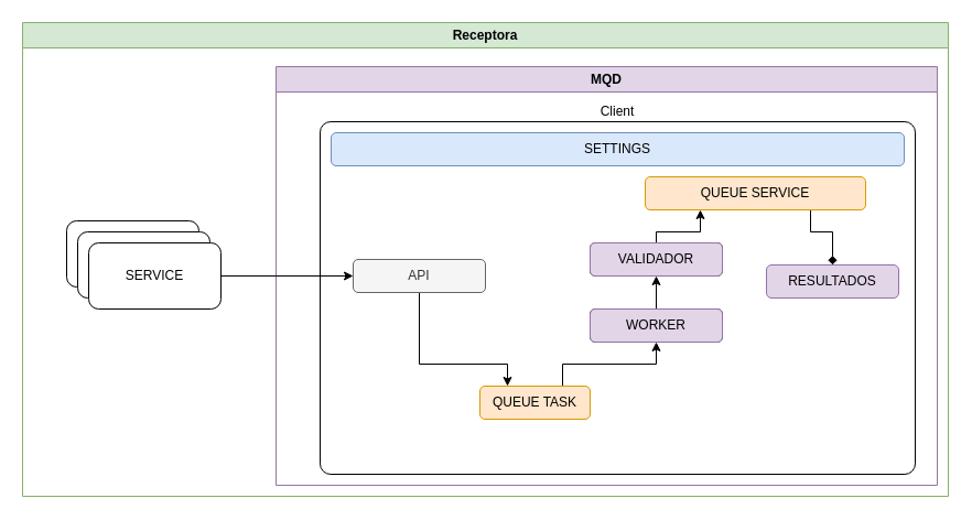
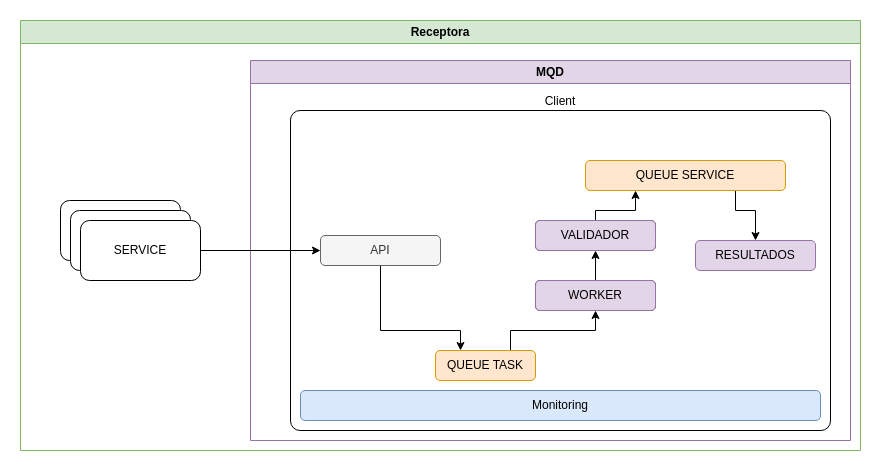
- <mxCell id="8" value="SETTINGS" style="rounded=1;whiteSpace=wrap;html=1;fillColor=#dae8fc;strokeColor=#6c8ebf;" vertex="1" parent="3"><mxGeometry x="50" y="60" width="520" height="30" as="geometry" /></mxCell>
- <mxCell id="16" style="edgeStyle=orthogonalEdgeStyle;rounded=0;orthogonalLoop=1;jettySize=auto;html=1;exitX=0.75;exitY=1;exitDx=0;exitDy=0;endArrow=diamond;" edge="1" parent="3" source="17" target="15"><mxGeometry relative="1" as="geometry"><Array as="points"><mxPoint x="485" y="150" /><mxPoint x="505" y="150" /></Array></mxGeometry></mxCell>
+ <mxCell id="16" style="edgeStyle=orthogonalEdgeStyle;rounded=0;orthogonalLoop=1;jettySize=auto;html=1;exitX=0.75;exitY=1;exitDx=0;exitDy=0;" edge="1" parent="3" source="17" target="15"><mxGeometry relative="1" as="geometry"><Array as="points"><mxPoint x="485" y="150" /><mxPoint x="505" y="150" /></Array></mxGeometry></mxCell>
+ <mxCell id="5" value="Monitoring" style="rounded=1;whiteSpace=wrap;html=1;fillColor=#dae8fc;strokeColor=#6c8ebf;" vertex="1" parent="3"><mxGeometry x="50" y="330" width="520" height="30" as="geometry" /></mxCell>
